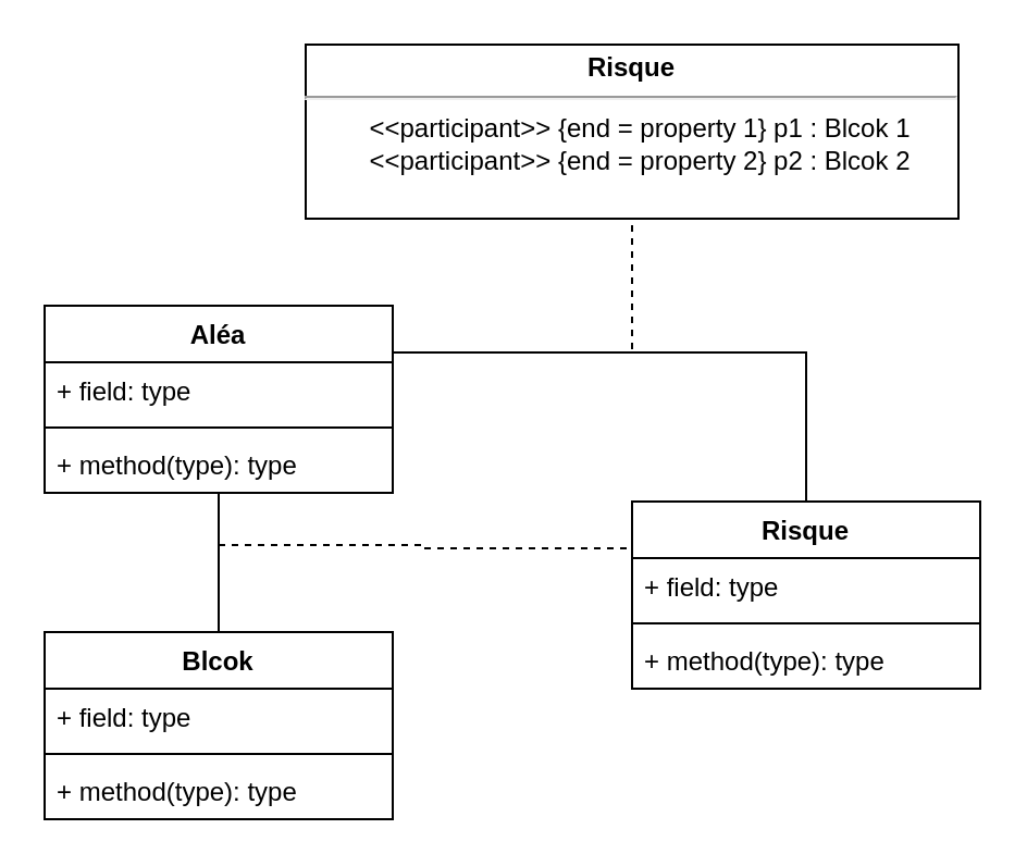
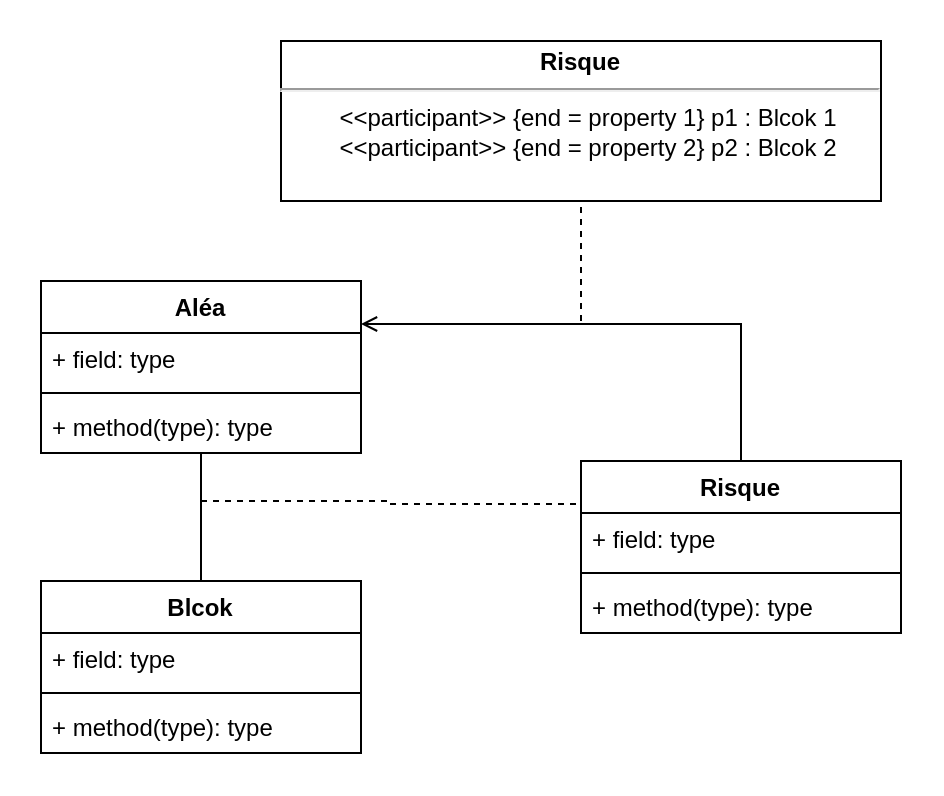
- <mxCell id="18" value="" style="edgeStyle=orthogonalEdgeStyle;html=1;endArrow=none;elbow=vertical;rounded=0;entryX=1;entryY=0.25;entryDx=0;entryDy=0;exitX=0.5;exitY=0;exitDx=0;exitDy=0;" edge="1" parent="1" source="6" target="2"><mxGeometry width="100" height="75" relative="1" as="geometry"><mxPoint x="300" y="245" as="sourcePoint" /><mxPoint x="400" y="170" as="targetPoint" /></mxGeometry></mxCell>
+ <mxCell id="18" value="" style="edgeStyle=orthogonalEdgeStyle;html=1;endArrow=open;elbow=vertical;rounded=0;entryX=1;entryY=0.25;entryDx=0;entryDy=0;exitX=0.5;exitY=0;exitDx=0;exitDy=0;" edge="1" parent="1" source="6" target="2"><mxGeometry width="100" height="75" relative="1" as="geometry"><mxPoint x="300" y="245" as="sourcePoint" /><mxPoint x="400" y="170" as="targetPoint" /></mxGeometry></mxCell>
